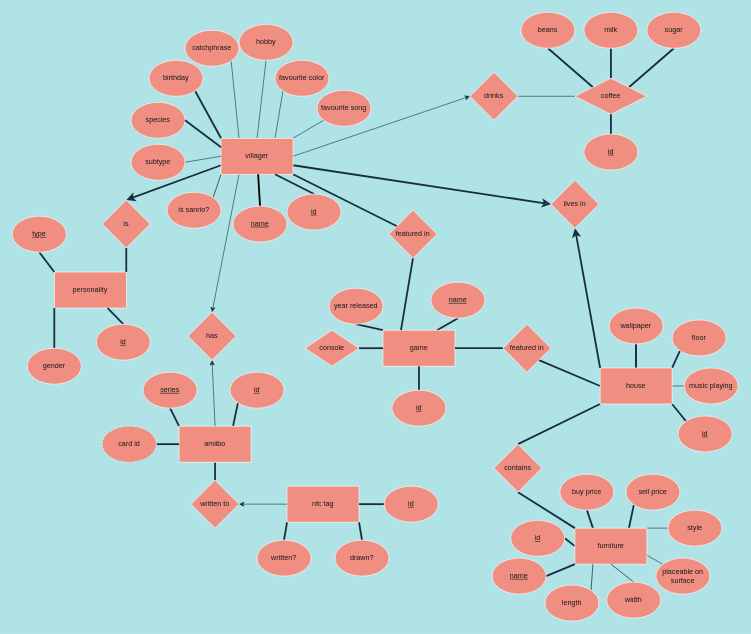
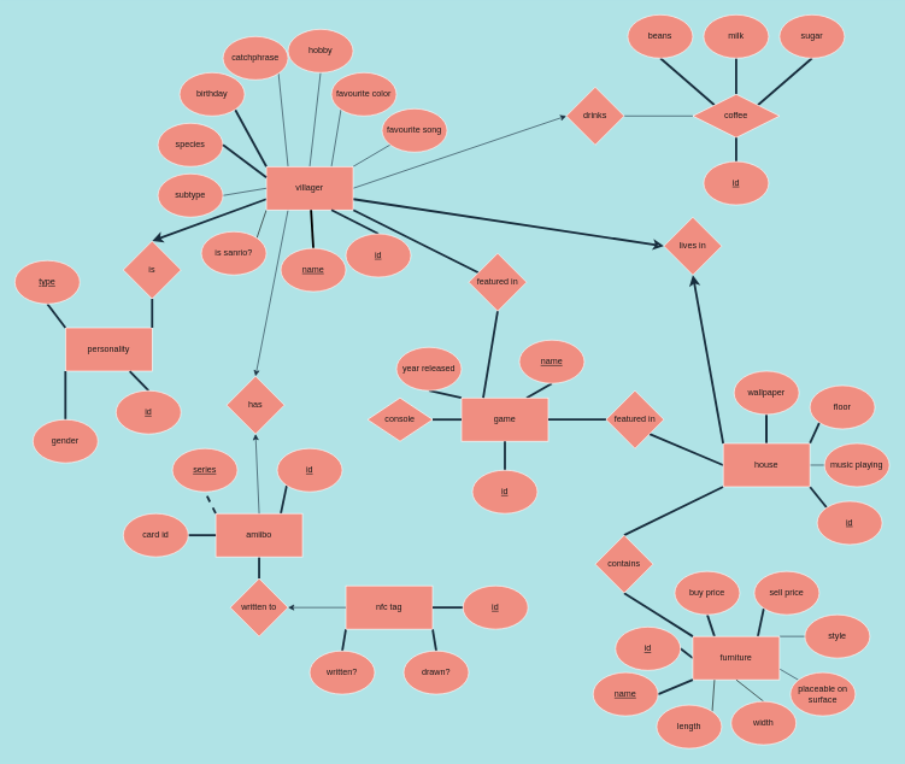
- <mxCell id="34" style="edgeStyle=none;rounded=1;sketch=0;orthogonalLoop=1;jettySize=auto;html=1;entryX=0.5;entryY=1;entryDx=0;entryDy=0;fontColor=#1A1A1A;endArrow=none;endFill=0;strokeColor=#182E3E;strokeWidth=3;exitX=0;exitY=0;exitDx=0;exitDy=0;" parent="1" source="37" target="81" edge="1"><mxGeometry relative="1" as="geometry"><mxPoint x="288" y="710" as="sourcePoint" /></mxGeometry></mxCell>
+ <mxCell id="34" style="edgeStyle=none;rounded=1;sketch=0;orthogonalLoop=1;jettySize=auto;html=1;entryX=0.5;entryY=1;entryDx=0;entryDy=0;fontColor=#1A1A1A;endArrow=none;endFill=0;strokeColor=#182E3E;strokeWidth=3;exitX=0;exitY=0;exitDx=0;exitDy=0;dashed=1;" parent="1" source="37" target="81" edge="1"><mxGeometry relative="1" as="geometry"><mxPoint x="288" y="710" as="sourcePoint" /></mxGeometry></mxCell>
- <mxCell id="84" value="card id" style="ellipse;whiteSpace=wrap;html=1;rounded=0;sketch=0;fontColor=#1A1A1A;strokeColor=#FFFFFF;fillColor=#F08E81;dashed=1;" parent="1" vertex="1"><mxGeometry x="170" y="710" width="90" height="60" as="geometry" /></mxCell>
+ <mxCell id="84" value="card id" style="ellipse;whiteSpace=wrap;html=1;rounded=0;sketch=0;fontColor=#1A1A1A;strokeColor=#FFFFFF;fillColor=#F08E81;" parent="1" vertex="1"><mxGeometry x="170" y="710" width="90" height="60" as="geometry" /></mxCell>
